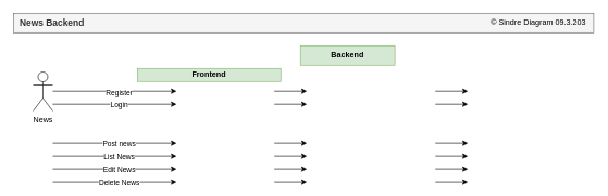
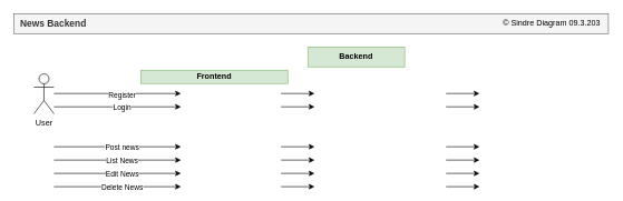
- <mxCell id="4" value="News" style="shape=umlActor;verticalLabelPosition=bottom;verticalAlign=top;html=1;outlineConnect=0;" vertex="1" parent="1"><mxGeometry x="50" y="110.5" width="30" height="60" as="geometry" /></mxCell>
+ <mxCell id="4" value="User" style="shape=umlActor;verticalLabelPosition=bottom;verticalAlign=top;html=1;outlineConnect=0;" vertex="1" parent="1"><mxGeometry x="50" y="110.5" width="30" height="60" as="geometry" /></mxCell>
